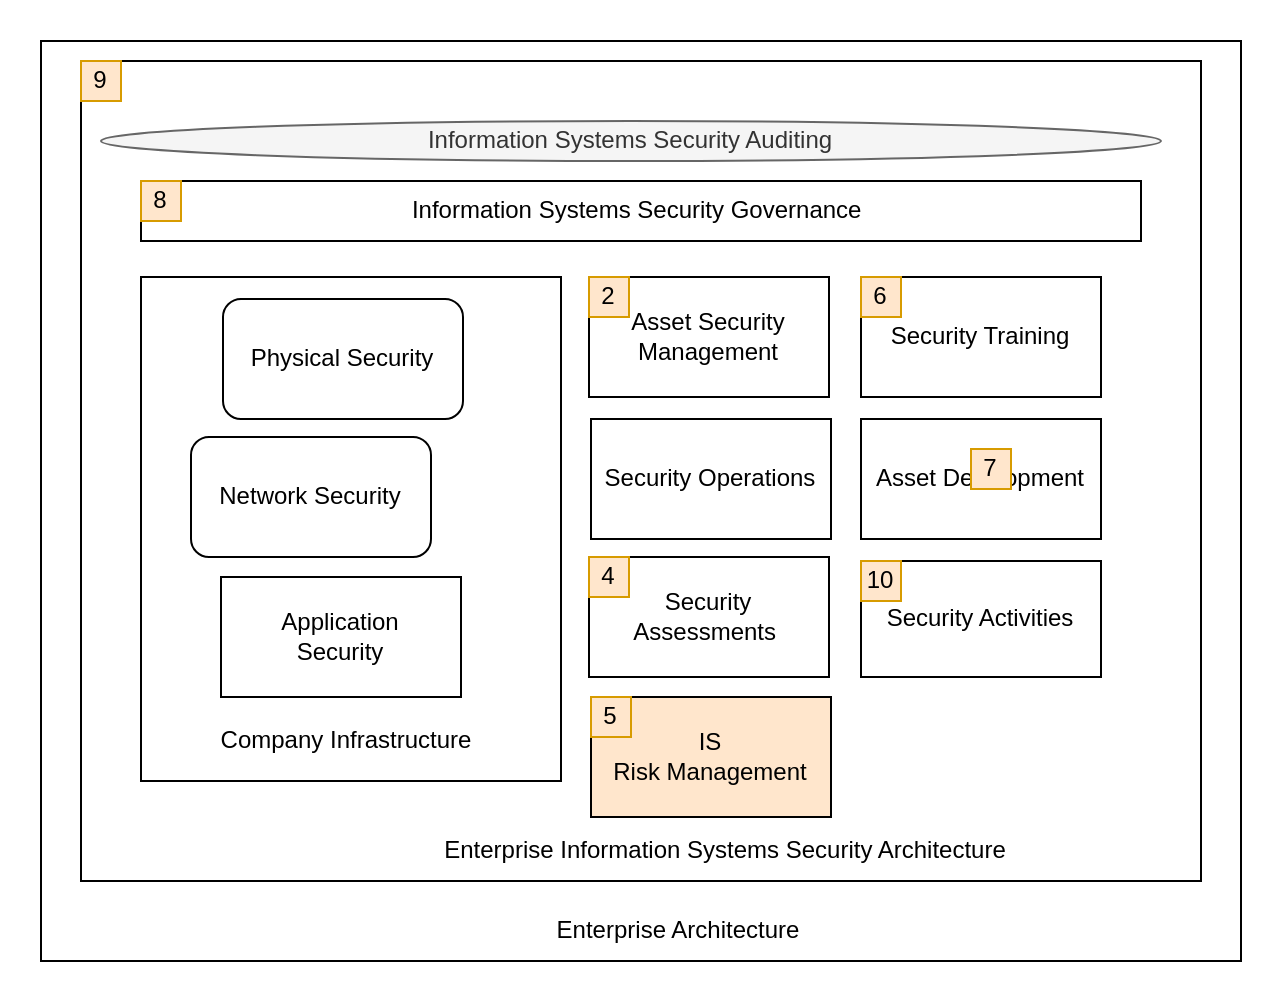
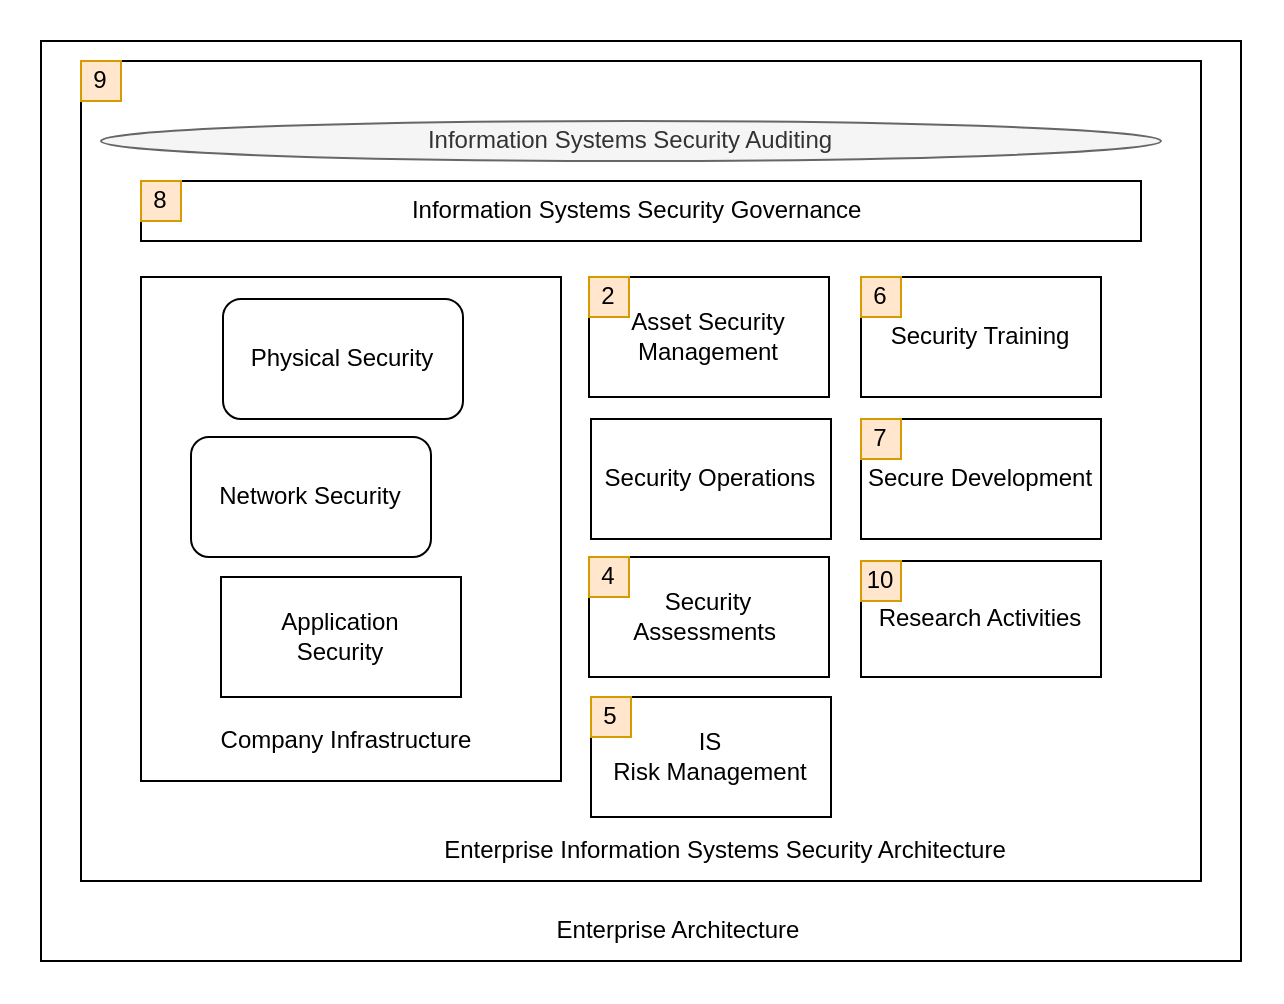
- <mxCell id="27" value="7" style="text;html=1;strokeColor=#d79b00;fillColor=#ffe6cc;align=center;verticalAlign=middle;whiteSpace=wrap;rounded=0;" parent="1" vertex="1"><mxGeometry x="485" y="224" width="20" height="20" as="geometry" /></mxCell>
+ <mxCell id="27" value="7" style="text;html=1;strokeColor=#d79b00;fillColor=#ffe6cc;align=center;verticalAlign=middle;whiteSpace=wrap;rounded=0;" parent="1" vertex="1"><mxGeometry x="430" y="209" width="20" height="20" as="geometry" /></mxCell>
- <mxCell id="26" value="Asset Development" style="rounded=0;whiteSpace=wrap;html=1;" parent="1" vertex="1"><mxGeometry x="430" y="209" width="120" height="60" as="geometry" /></mxCell>
+ <mxCell id="26" value="Secure Development" style="rounded=0;whiteSpace=wrap;html=1;" parent="1" vertex="1"><mxGeometry x="430" y="209" width="120" height="60" as="geometry" /></mxCell>
- <mxCell id="24" value="Security Activities" style="rounded=0;whiteSpace=wrap;html=1;" parent="1" vertex="1"><mxGeometry x="430" y="280" width="120" height="58" as="geometry" /></mxCell>
+ <mxCell id="24" value="Research Activities" style="rounded=0;whiteSpace=wrap;html=1;" parent="1" vertex="1"><mxGeometry x="430" y="280" width="120" height="58" as="geometry" /></mxCell>
- <mxCell id="11" value="IS&lt;br&gt;Risk Management" style="rounded=0;whiteSpace=wrap;html=1;fillColor=#ffe6cc;" parent="1" vertex="1"><mxGeometry x="295" y="348" width="120" height="60" as="geometry" /></mxCell>
+ <mxCell id="11" value="IS&lt;br&gt;Risk Management" style="rounded=0;whiteSpace=wrap;html=1;" parent="1" vertex="1"><mxGeometry x="295" y="348" width="120" height="60" as="geometry" /></mxCell>
